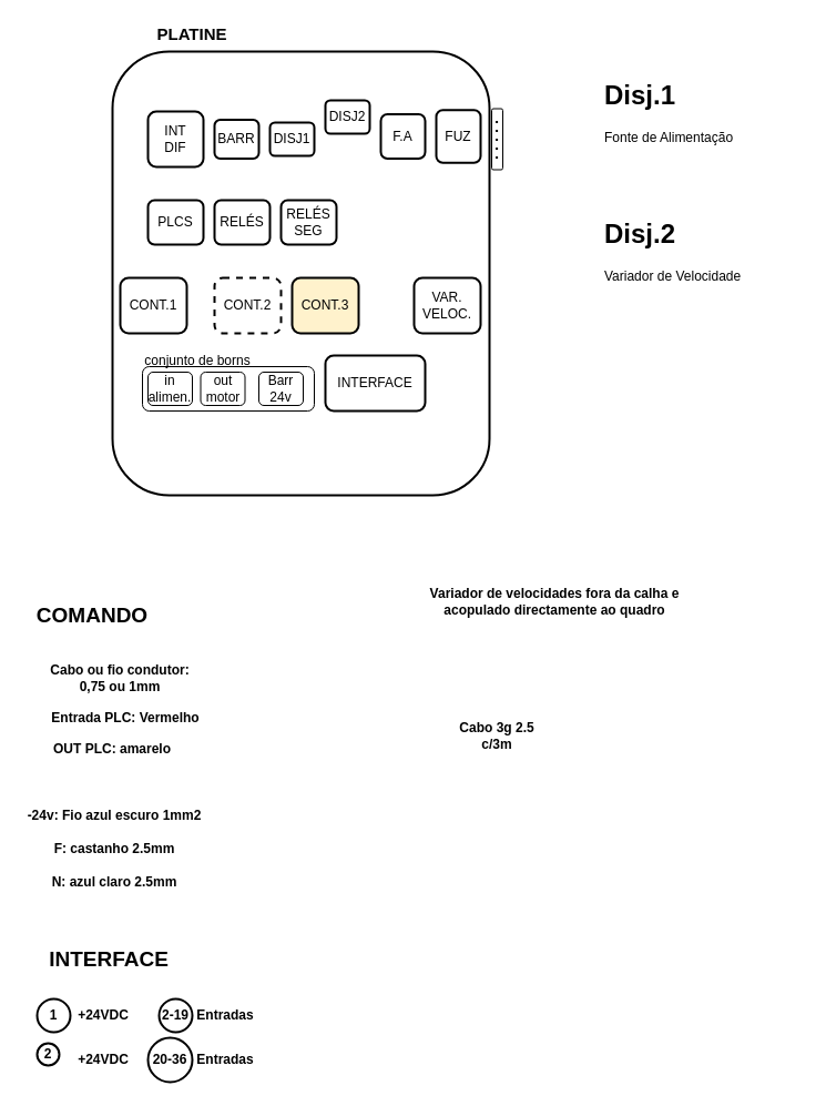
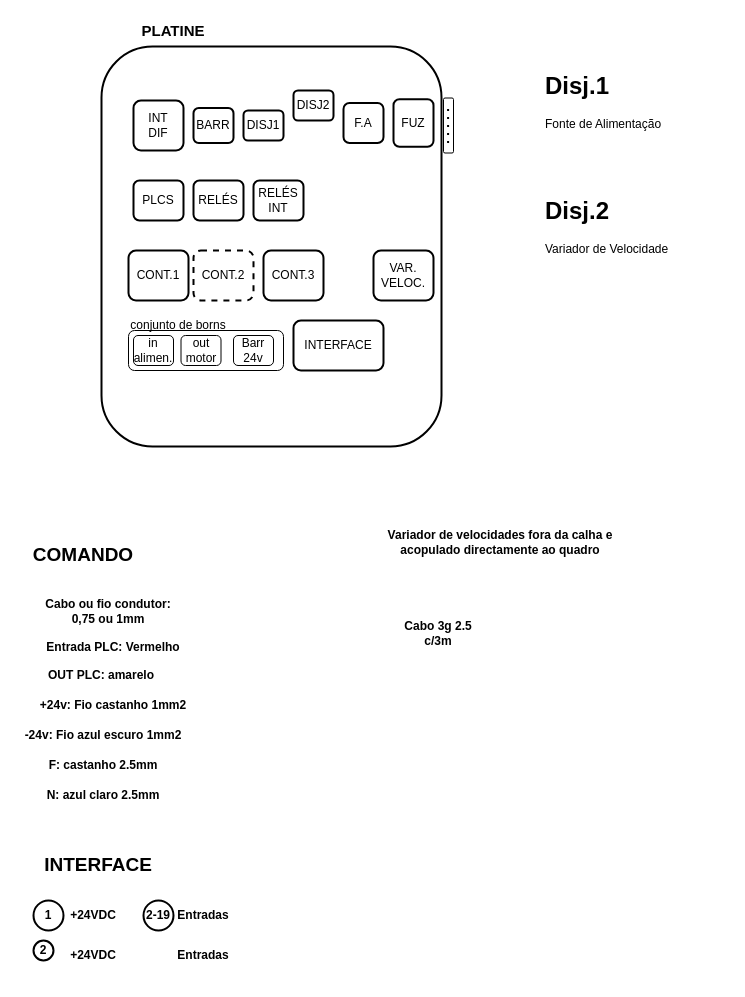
- <mxCell id="14" value="RELÉS&lt;div&gt;SEG&lt;/div&gt;" style="rounded=1;whiteSpace=wrap;html=1;strokeWidth=2;" parent="1" vertex="1"><mxGeometry x="253" y="180" width="50" height="40" as="geometry" /></mxCell>
+ <mxCell id="14" value="RELÉS&lt;div&gt;INT&lt;/div&gt;" style="rounded=1;whiteSpace=wrap;html=1;strokeWidth=2;" parent="1" vertex="1"><mxGeometry x="253" y="180" width="50" height="40" as="geometry" /></mxCell>
- <mxCell id="15" value="CONT.1" style="rounded=1;whiteSpace=wrap;html=1;strokeWidth=2;" parent="1" vertex="1"><mxGeometry x="108" y="250" width="60" height="50" as="geometry" /></mxCell>
+ <mxCell id="15" value="CONT.1" style="rounded=1;whiteSpace=wrap;html=1;strokeWidth=2;" parent="1" vertex="1"><mxGeometry x="128" y="250" width="60" height="50" as="geometry" /></mxCell>
- <mxCell id="17" value="CONT.3" style="rounded=1;whiteSpace=wrap;html=1;strokeWidth=2;fillColor=#fff2cc;" parent="1" vertex="1"><mxGeometry x="263" y="250" width="60" height="50" as="geometry" /></mxCell>
+ <mxCell id="17" value="CONT.3" style="rounded=1;whiteSpace=wrap;html=1;strokeWidth=2;" parent="1" vertex="1"><mxGeometry x="263" y="250" width="60" height="50" as="geometry" /></mxCell>
- <mxCell id="26" value="&lt;b&gt;Cabo 3g 2.5&lt;/b&gt;&lt;div&gt;&lt;b&gt;c/3m&lt;/b&gt;&lt;/div&gt;" style="text;html=1;align=center;verticalAlign=middle;whiteSpace=wrap;rounded=0;" parent="1" vertex="1"><mxGeometry x="408" y="638" width="80" height="50" as="geometry" /></mxCell>
+ <mxCell id="26" value="&lt;b&gt;Cabo 3g 2.5&lt;/b&gt;&lt;div&gt;&lt;b&gt;c/3m&lt;/b&gt;&lt;/div&gt;" style="text;html=1;align=center;verticalAlign=middle;whiteSpace=wrap;rounded=0;" parent="1" vertex="1"><mxGeometry x="398" y="608" width="80" height="50" as="geometry" /></mxCell>
+ <mxCell id="30" value="&lt;b&gt;+24v: Fio castanho 1mm2&lt;/b&gt;" style="text;html=1;align=center;verticalAlign=middle;whiteSpace=wrap;rounded=0;" parent="1" vertex="1"><mxGeometry x="33" y="690" width="160" height="30" as="geometry" /></mxCell>
- <mxCell id="42" value="&lt;b&gt;20-36&lt;/b&gt;" style="ellipse;whiteSpace=wrap;html=1;aspect=fixed;strokeWidth=2;" parent="1" vertex="1"><mxGeometry x="133" y="935" width="40" height="40" as="geometry" /></mxCell>
